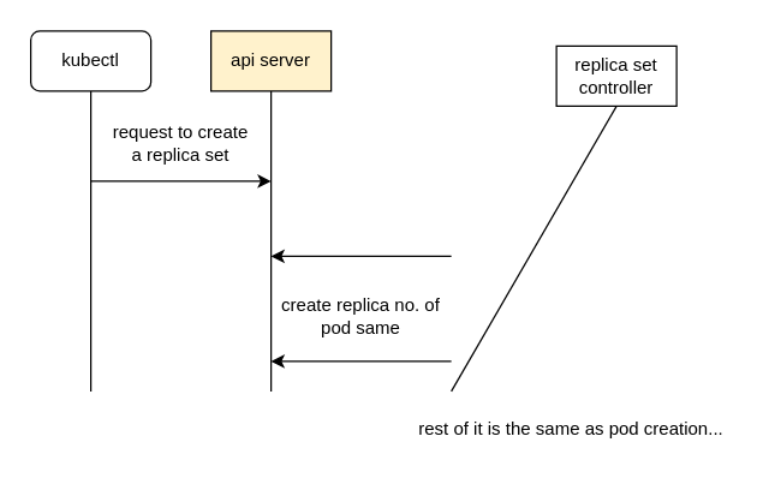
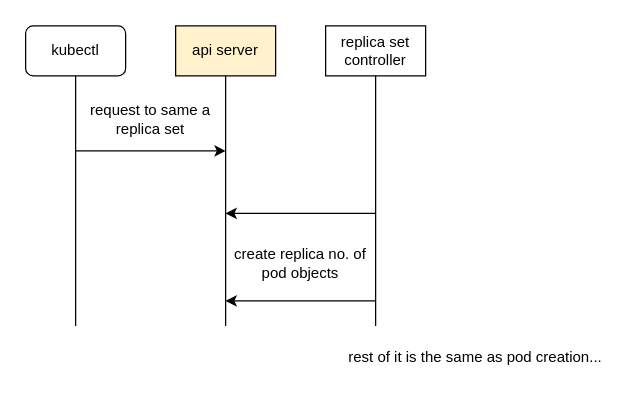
- <mxCell id="4" value="replica set controller" style="rounded=0;whiteSpace=wrap;html=1;" vertex="1" parent="1"><mxGeometry x="370" y="30" width="80" height="40" as="geometry" /></mxCell>
+ <mxCell id="4" value="replica set controller" style="rounded=0;whiteSpace=wrap;html=1;" vertex="1" parent="1"><mxGeometry x="260" y="20" width="80" height="40" as="geometry" /></mxCell>
- <mxCell id="9" value="request to create a replica set" style="text;html=1;strokeColor=none;fillColor=none;align=center;verticalAlign=middle;whiteSpace=wrap;rounded=0;" vertex="1" parent="1"><mxGeometry x="70" y="80" width="100" height="30" as="geometry" /></mxCell>
+ <mxCell id="9" value="request to same a replica set" style="text;html=1;strokeColor=none;fillColor=none;align=center;verticalAlign=middle;whiteSpace=wrap;rounded=0;" vertex="1" parent="1"><mxGeometry x="70" y="80" width="100" height="30" as="geometry" /></mxCell>
- <mxCell id="12" value="create replica no. of pod same" style="text;html=1;strokeColor=none;fillColor=none;align=center;verticalAlign=middle;whiteSpace=wrap;rounded=0;" vertex="1" parent="1"><mxGeometry x="180" y="190" width="120" height="40" as="geometry" /></mxCell>
+ <mxCell id="12" value="create replica no. of pod objects" style="text;html=1;strokeColor=none;fillColor=none;align=center;verticalAlign=middle;whiteSpace=wrap;rounded=0;" vertex="1" parent="1"><mxGeometry x="180" y="190" width="120" height="40" as="geometry" /></mxCell>
